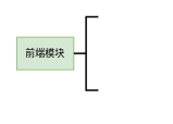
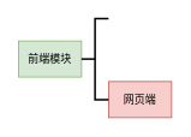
+ <mxCell id="3" value="网页端" style="rounded=0;whiteSpace=wrap;html=1;fillColor=#f8cecc;strokeColor=#b85450;" vertex="1" parent="1"><mxGeometry x="120" y="90" width="70" height="40" as="geometry" /></mxCell>
